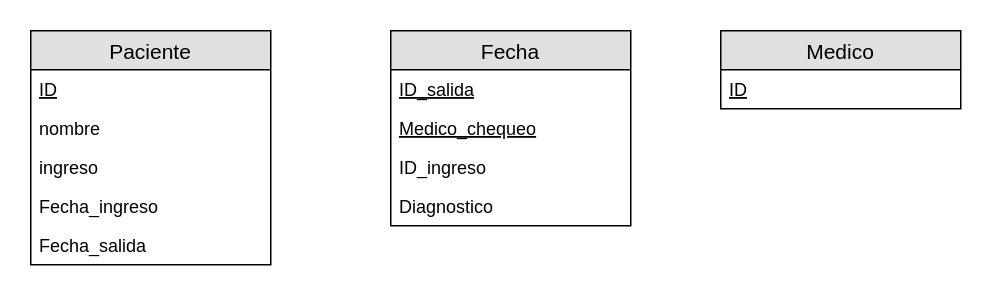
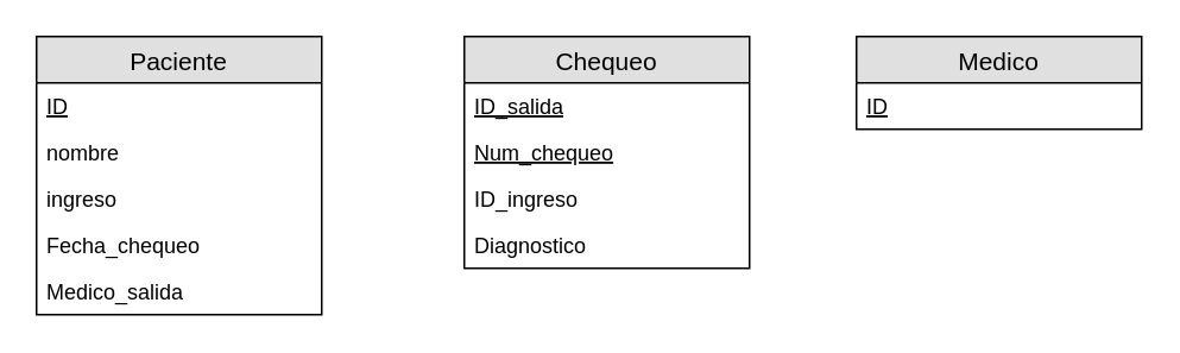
- <mxCell id="8" value="Fecha" style="swimlane;fontStyle=0;childLayout=stackLayout;horizontal=1;startSize=26;fillColor=#e0e0e0;horizontalStack=0;resizeParent=1;resizeParentMax=0;resizeLast=0;collapsible=1;marginBottom=0;swimlaneFillColor=#ffffff;align=center;fontSize=14;" parent="1" vertex="1"><mxGeometry x="260" y="20" width="160" height="130" as="geometry" /></mxCell>
+ <mxCell id="8" value="Chequeo" style="swimlane;fontStyle=0;childLayout=stackLayout;horizontal=1;startSize=26;fillColor=#e0e0e0;horizontalStack=0;resizeParent=1;resizeParentMax=0;resizeLast=0;collapsible=1;marginBottom=0;swimlaneFillColor=#ffffff;align=center;fontSize=14;" parent="1" vertex="1"><mxGeometry x="260" y="20" width="160" height="130" as="geometry" /></mxCell>
- <mxCell id="10" value="Medico_chequeo" style="text;strokeColor=none;fillColor=none;spacingLeft=4;spacingRight=4;overflow=hidden;rotatable=0;points=[[0,0.5],[1,0.5]];portConstraint=eastwest;fontSize=12;fontStyle=4" vertex="1" parent="8"><mxGeometry y="52" width="160" height="26" as="geometry" /></mxCell>
+ <mxCell id="10" value="Num_chequeo" style="text;strokeColor=none;fillColor=none;spacingLeft=4;spacingRight=4;overflow=hidden;rotatable=0;points=[[0,0.5],[1,0.5]];portConstraint=eastwest;fontSize=12;fontStyle=4" vertex="1" parent="8"><mxGeometry y="52" width="160" height="26" as="geometry" /></mxCell>
- <mxCell id="6" value="Fecha_ingreso" style="text;strokeColor=none;fillColor=none;spacingLeft=4;spacingRight=4;overflow=hidden;rotatable=0;points=[[0,0.5],[1,0.5]];portConstraint=eastwest;fontSize=12;" parent="2" vertex="1"><mxGeometry y="104" width="160" height="26" as="geometry" /></mxCell>
+ <mxCell id="6" value="Fecha_chequeo" style="text;strokeColor=none;fillColor=none;spacingLeft=4;spacingRight=4;overflow=hidden;rotatable=0;points=[[0,0.5],[1,0.5]];portConstraint=eastwest;fontSize=12;" parent="2" vertex="1"><mxGeometry y="104" width="160" height="26" as="geometry" /></mxCell>
- <mxCell id="7" value="Fecha_salida" style="text;strokeColor=none;fillColor=none;spacingLeft=4;spacingRight=4;overflow=hidden;rotatable=0;points=[[0,0.5],[1,0.5]];portConstraint=eastwest;fontSize=12;" parent="2" vertex="1"><mxGeometry y="130" width="160" height="26" as="geometry" /></mxCell>
+ <mxCell id="7" value="Medico_salida" style="text;strokeColor=none;fillColor=none;spacingLeft=4;spacingRight=4;overflow=hidden;rotatable=0;points=[[0,0.5],[1,0.5]];portConstraint=eastwest;fontSize=12;" parent="2" vertex="1"><mxGeometry y="130" width="160" height="26" as="geometry" /></mxCell>
